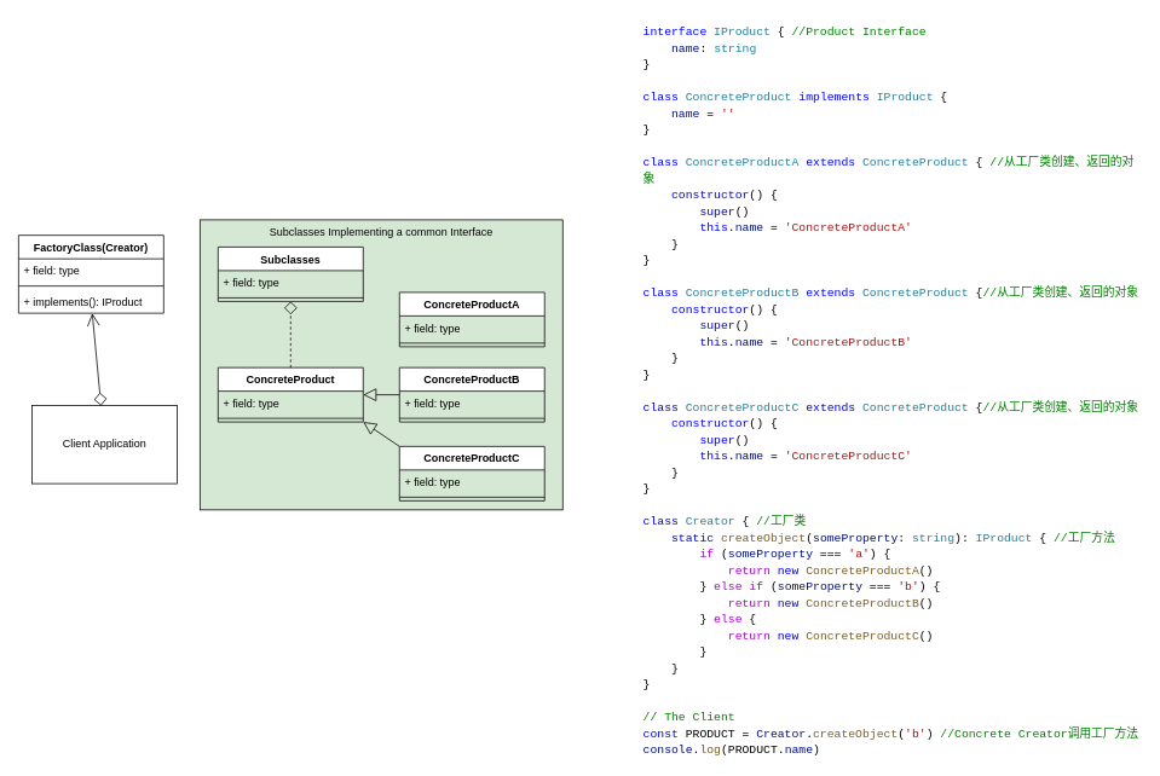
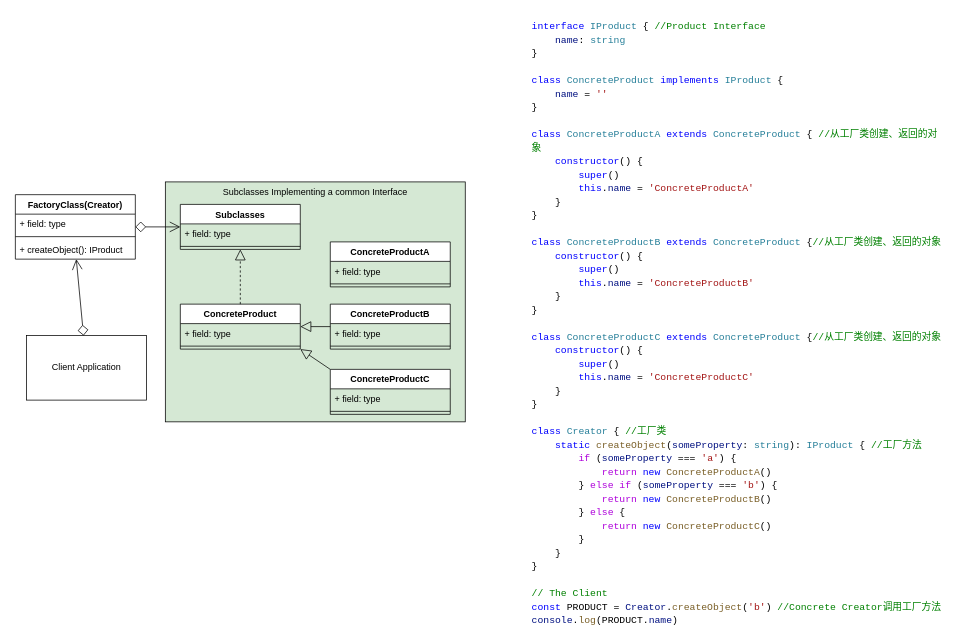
+ <mxCell id="14" value="" style="endArrow=diamond;endFill=0;endSize=12;html=1;startArrow=open;startFill=0;startSize=12;" parent="1" source="15" target="9" edge="1"><mxGeometry width="160" relative="1" as="geometry"><mxPoint x="220" y="435" as="sourcePoint" /><mxPoint x="110" y="442" as="targetPoint" /></mxGeometry></mxCell>
- <mxCell id="12" value="+ implements(): IProduct" style="text;strokeColor=none;fillColor=none;align=left;verticalAlign=top;spacingLeft=4;spacingRight=4;overflow=hidden;rotatable=0;points=[[0,0.5],[1,0.5]];portConstraint=eastwest;" parent="9" vertex="1"><mxGeometry y="60" width="160" height="26" as="geometry" /></mxCell>
+ <mxCell id="12" value="+ createObject(): IProduct" style="text;strokeColor=none;fillColor=none;align=left;verticalAlign=top;spacingLeft=4;spacingRight=4;overflow=hidden;rotatable=0;points=[[0,0.5],[1,0.5]];portConstraint=eastwest;" parent="9" vertex="1"><mxGeometry y="60" width="160" height="26" as="geometry" /></mxCell>
- <mxCell id="18" style="rounded=0;orthogonalLoop=1;jettySize=auto;html=1;endArrow=diamond;endFill=0;endSize=12;dashed=1;" parent="1" source="3" target="15" edge="1"><mxGeometry relative="1" as="geometry"><mxPoint x="130" y="592" as="targetPoint" /><mxPoint x="150" y="702" as="sourcePoint" /></mxGeometry></mxCell>
+ <mxCell id="18" style="rounded=0;orthogonalLoop=1;jettySize=auto;html=1;endArrow=block;endFill=0;endSize=12;dashed=1;" parent="1" source="3" target="15" edge="1"><mxGeometry relative="1" as="geometry"><mxPoint x="130" y="592" as="targetPoint" /><mxPoint x="150" y="702" as="sourcePoint" /></mxGeometry></mxCell>
